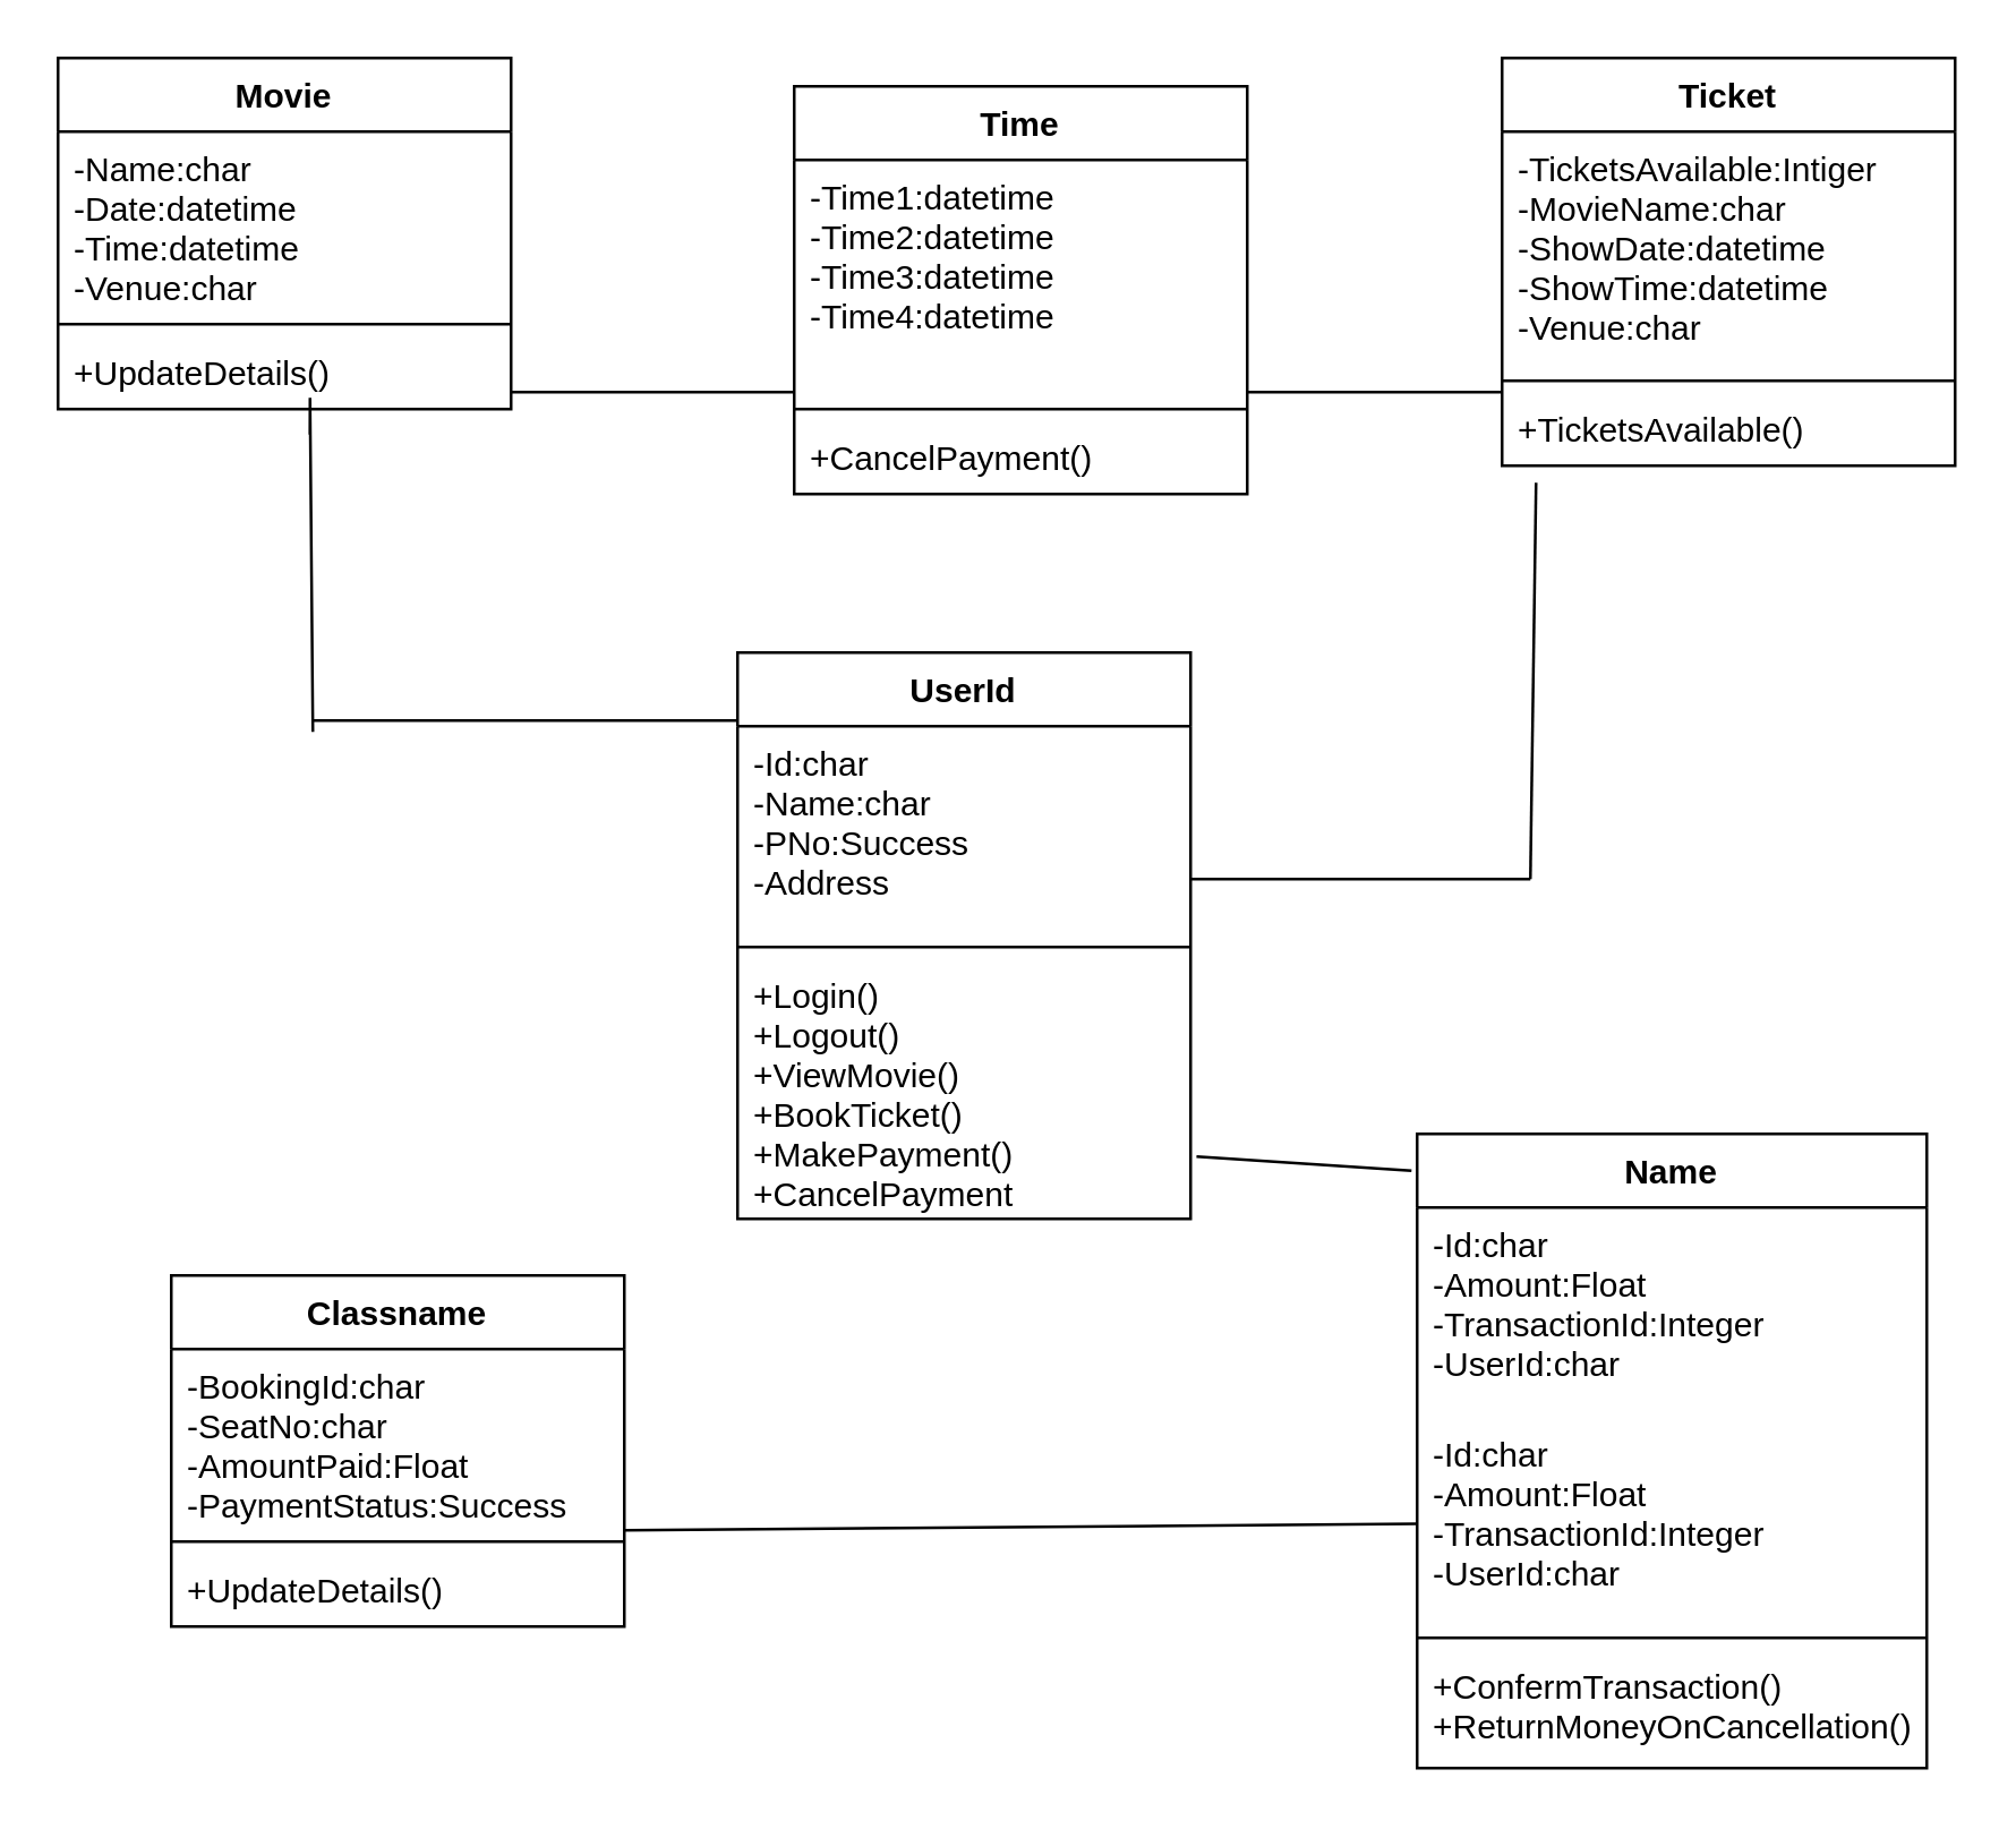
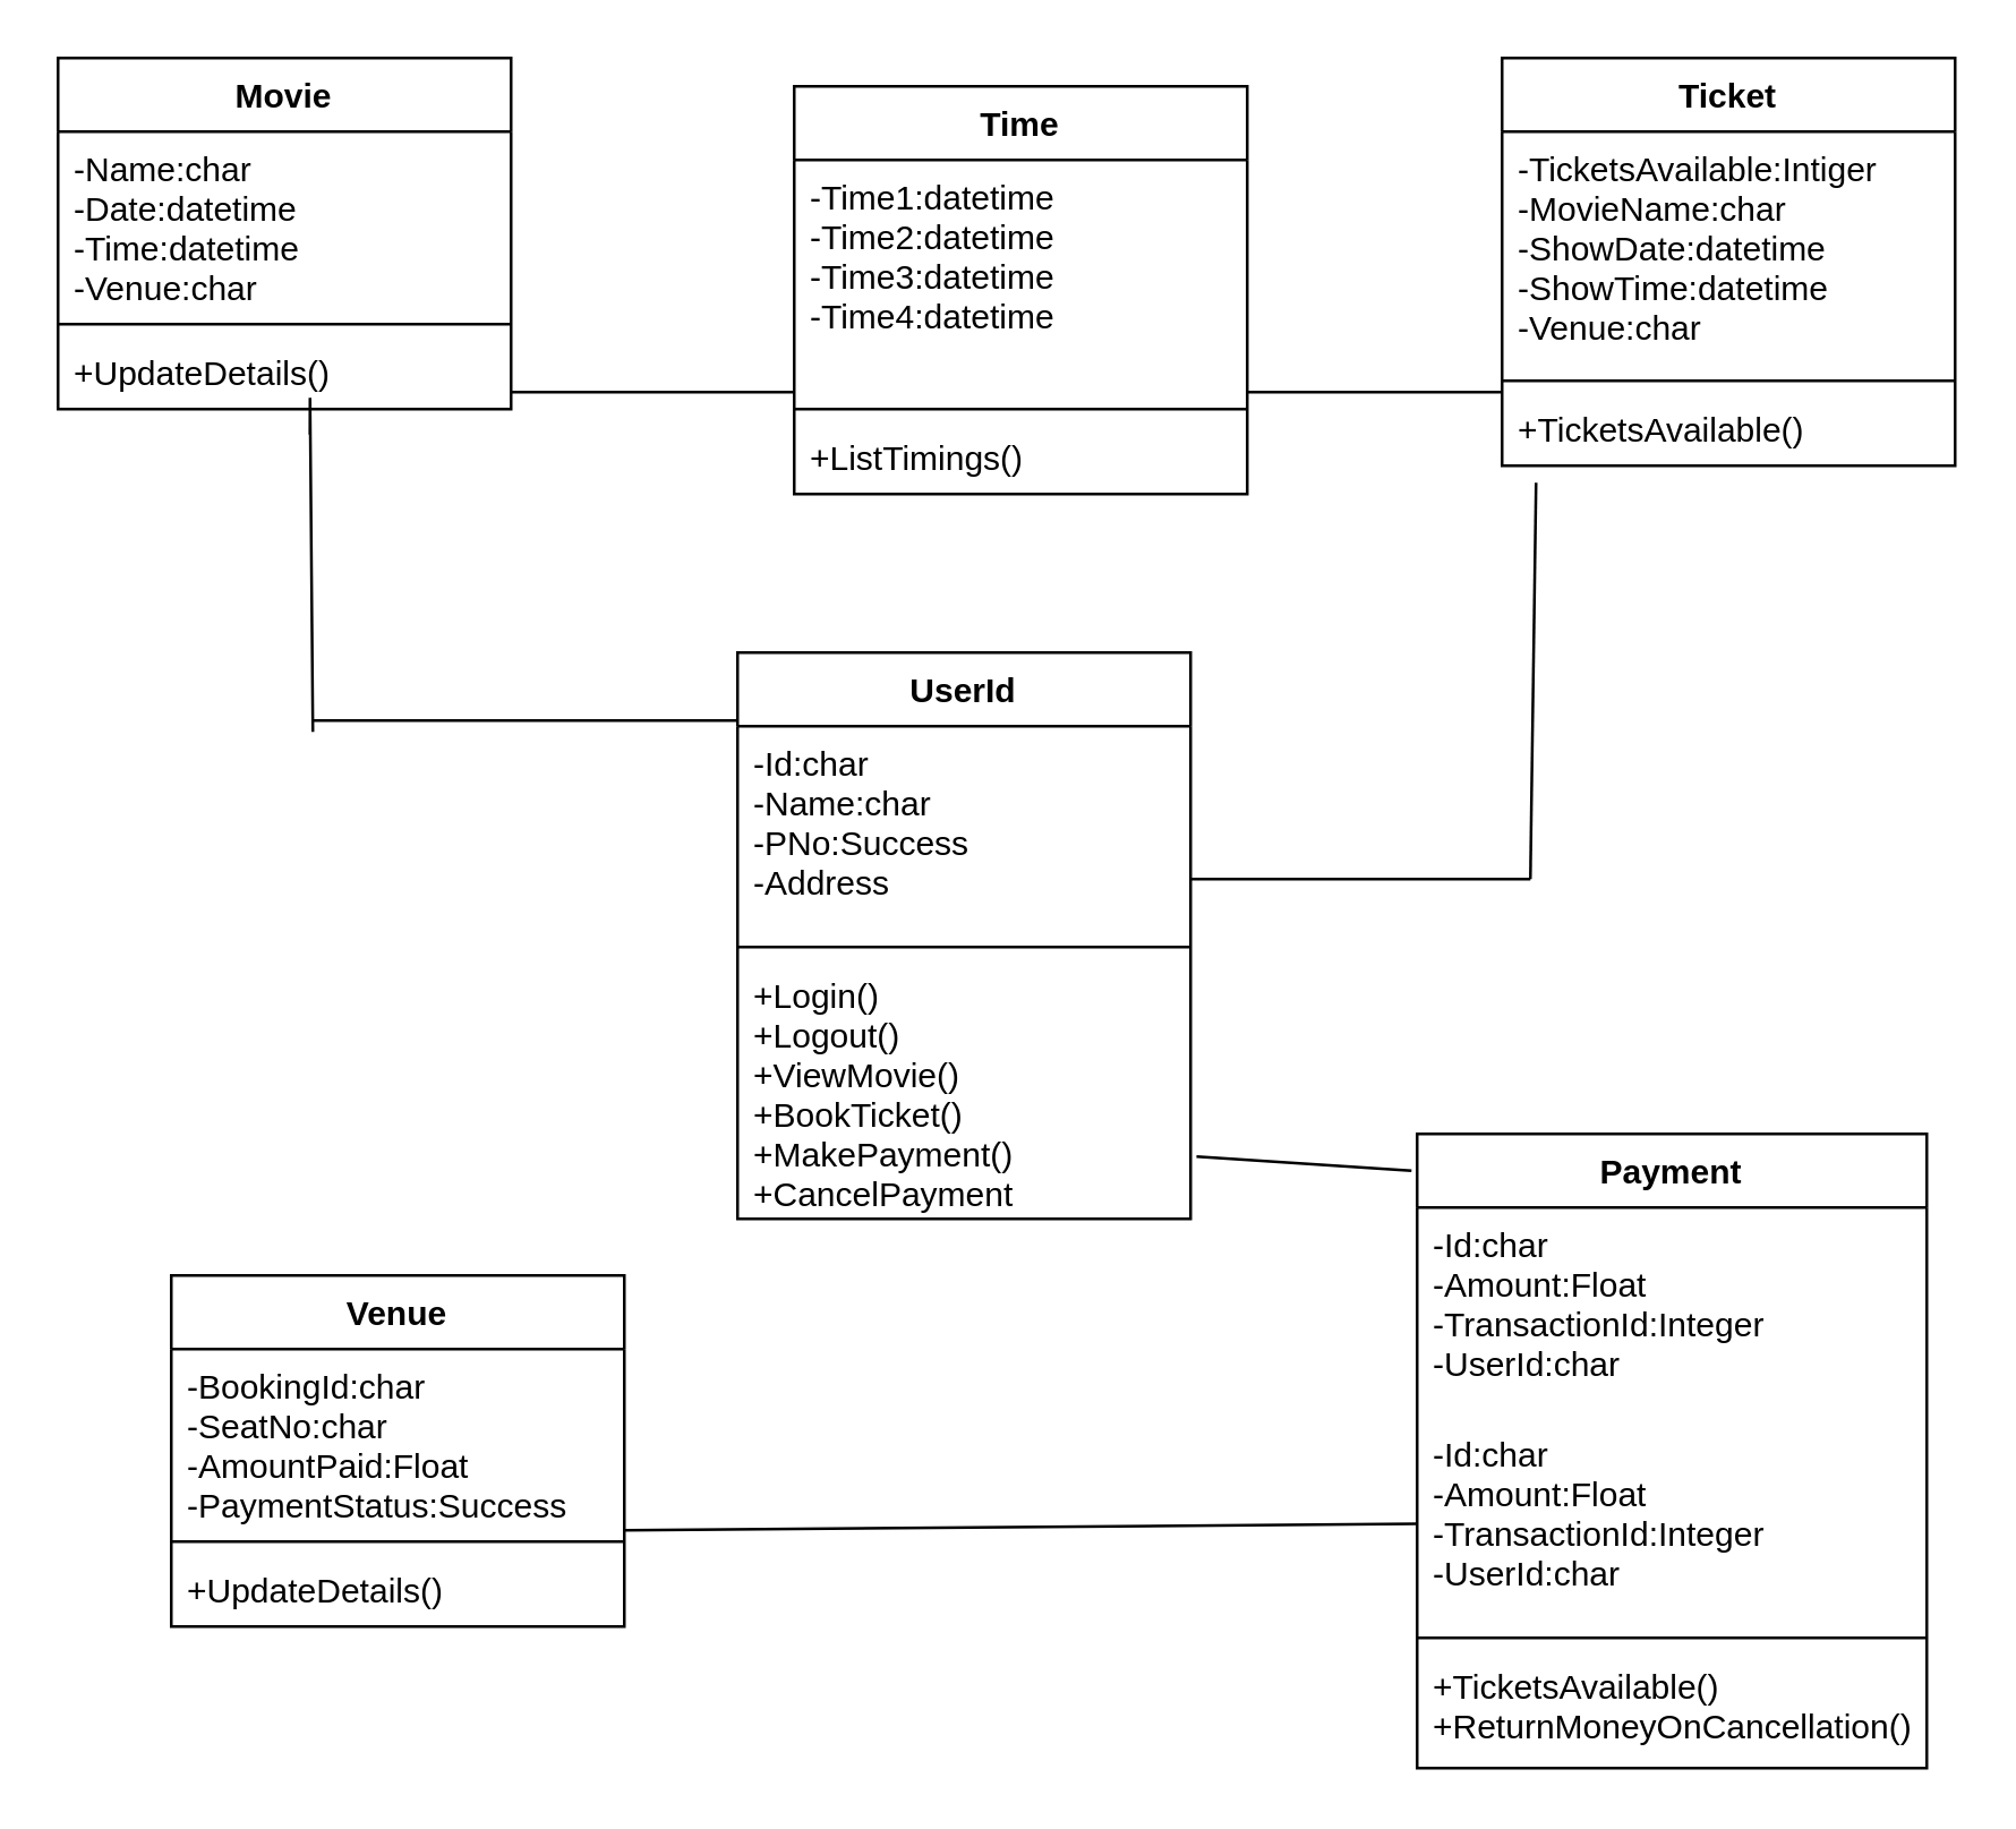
- <mxCell id="26" value="+CancelPayment()" style="text;strokeColor=none;fillColor=none;align=left;verticalAlign=top;spacingLeft=4;spacingRight=4;overflow=hidden;rotatable=0;points=[[0,0.5],[1,0.5]];portConstraint=eastwest;" vertex="1" parent="23"><mxGeometry y="118" width="160" height="26" as="geometry" /></mxCell>
+ <mxCell id="26" value="+ListTimings()" style="text;strokeColor=none;fillColor=none;align=left;verticalAlign=top;spacingLeft=4;spacingRight=4;overflow=hidden;rotatable=0;points=[[0,0.5],[1,0.5]];portConstraint=eastwest;" vertex="1" parent="23"><mxGeometry y="118" width="160" height="26" as="geometry" /></mxCell>
- <mxCell id="14" value="Name" style="swimlane;fontStyle=1;align=center;verticalAlign=top;childLayout=stackLayout;horizontal=1;startSize=26;horizontalStack=0;resizeParent=1;resizeParentMax=0;resizeLast=0;collapsible=1;marginBottom=0;" vertex="1" parent="1"><mxGeometry x="500" y="400" width="180" height="224" as="geometry" /></mxCell>
+ <mxCell id="14" value="Payment" style="swimlane;fontStyle=1;align=center;verticalAlign=top;childLayout=stackLayout;horizontal=1;startSize=26;horizontalStack=0;resizeParent=1;resizeParentMax=0;resizeLast=0;collapsible=1;marginBottom=0;" vertex="1" parent="1"><mxGeometry x="500" y="400" width="180" height="224" as="geometry" /></mxCell>
- <mxCell id="19" value="Classname" style="swimlane;fontStyle=1;align=center;verticalAlign=top;childLayout=stackLayout;horizontal=1;startSize=26;horizontalStack=0;resizeParent=1;resizeParentMax=0;resizeLast=0;collapsible=1;marginBottom=0;" vertex="1" parent="1"><mxGeometry x="60" y="450" width="160" height="124" as="geometry" /></mxCell>
+ <mxCell id="19" value="Venue" style="swimlane;fontStyle=1;align=center;verticalAlign=top;childLayout=stackLayout;horizontal=1;startSize=26;horizontalStack=0;resizeParent=1;resizeParentMax=0;resizeLast=0;collapsible=1;marginBottom=0;" vertex="1" parent="1"><mxGeometry x="60" y="450" width="160" height="124" as="geometry" /></mxCell>
- <mxCell id="18" value="+ConfermTransaction()&#10;+ReturnMoneyOnCancellation()" style="text;strokeColor=none;fillColor=none;align=left;verticalAlign=top;spacingLeft=4;spacingRight=4;overflow=hidden;rotatable=0;points=[[0,0.5],[1,0.5]];portConstraint=eastwest;" vertex="1" parent="14"><mxGeometry y="182" width="180" height="42" as="geometry" /></mxCell>
+ <mxCell id="18" value="+TicketsAvailable()&#10;+ReturnMoneyOnCancellation()" style="text;strokeColor=none;fillColor=none;align=left;verticalAlign=top;spacingLeft=4;spacingRight=4;overflow=hidden;rotatable=0;points=[[0,0.5],[1,0.5]];portConstraint=eastwest;" vertex="1" parent="14"><mxGeometry y="182" width="180" height="42" as="geometry" /></mxCell>
